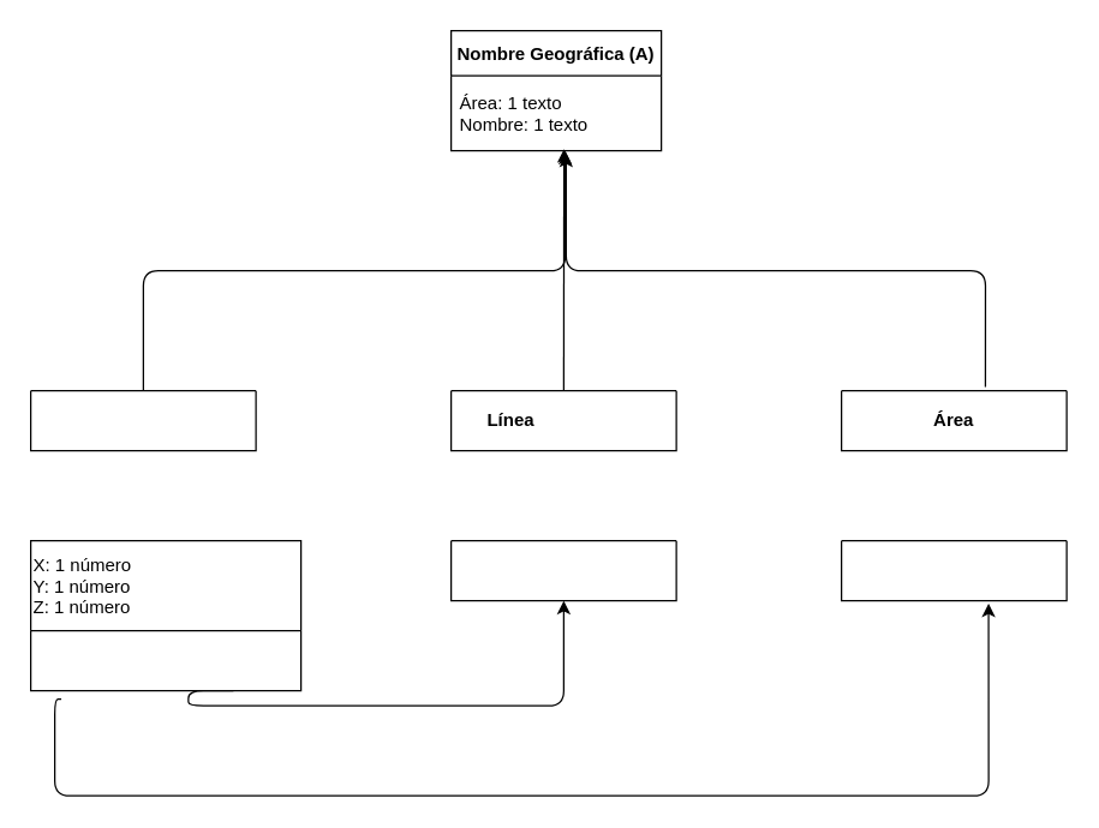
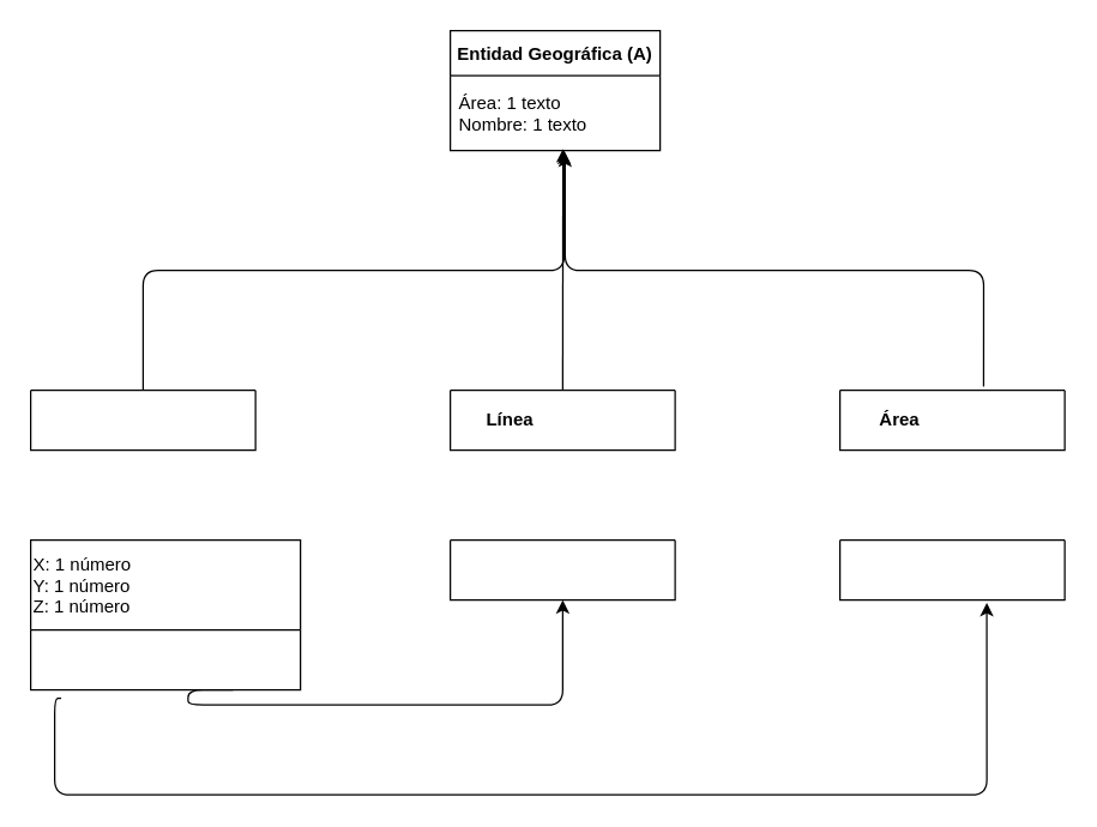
- <mxCell id="2" value="Nombre Geográfica (A)" style="swimlane;fontStyle=1;childLayout=stackLayout;horizontal=1;startSize=30;horizontalStack=0;resizeParent=1;resizeParentMax=0;resizeLast=0;collapsible=1;marginBottom=0;" vertex="1" parent="1"><mxGeometry x="300" y="20" width="140" height="80" as="geometry" /></mxCell>
+ <mxCell id="2" value="Entidad Geográfica (A)" style="swimlane;fontStyle=1;childLayout=stackLayout;horizontal=1;startSize=30;horizontalStack=0;resizeParent=1;resizeParentMax=0;resizeLast=0;collapsible=1;marginBottom=0;" vertex="1" parent="1"><mxGeometry x="300" y="20" width="140" height="80" as="geometry" /></mxCell>
- <mxCell id="9" value="&lt;b&gt;Área&lt;/b&gt;" style="text;html=1;strokeColor=none;fillColor=none;align=center;verticalAlign=middle;whiteSpace=wrap;rounded=0;" vertex="1" parent="8"><mxGeometry x="45" y="5" width="60" height="30" as="geometry" /></mxCell>
+ <mxCell id="9" value="&lt;b&gt;Área&lt;/b&gt;" style="text;html=1;strokeColor=none;fillColor=none;align=center;verticalAlign=middle;whiteSpace=wrap;rounded=0;" vertex="1" parent="8"><mxGeometry x="10" y="5" width="60" height="30" as="geometry" /></mxCell>
